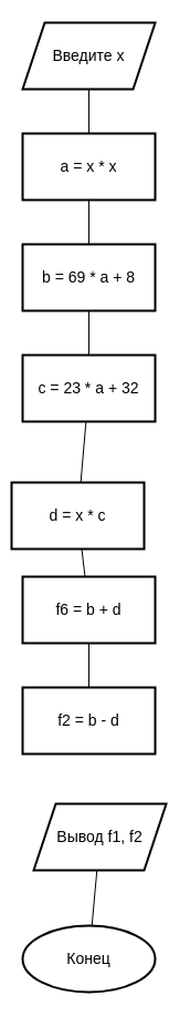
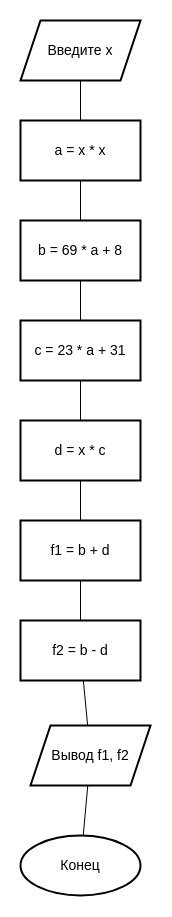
- <mxCell id="9" value="c = 23 * a + 32" style="whiteSpace=wrap;html=1;strokeWidth=2;fontSize=14;" parent="1" vertex="1"><mxGeometry x="20" y="320" width="120" height="60" as="geometry" /></mxCell>
+ <mxCell id="9" value="c = 23 * a + 31" style="whiteSpace=wrap;html=1;strokeWidth=2;fontSize=14;" parent="1" vertex="1"><mxGeometry x="20" y="320" width="120" height="60" as="geometry" /></mxCell>
- <mxCell id="11" value="d = x * c" style="whiteSpace=wrap;html=1;strokeWidth=2;fontSize=14;" parent="1" vertex="1"><mxGeometry x="10" y="435" width="120" height="60" as="geometry" /></mxCell>
+ <mxCell id="11" value="d = x * c" style="whiteSpace=wrap;html=1;strokeWidth=2;fontSize=14;" parent="1" vertex="1"><mxGeometry x="20" y="420" width="120" height="60" as="geometry" /></mxCell>
- <mxCell id="13" value="f6 = b + d" style="whiteSpace=wrap;html=1;strokeWidth=2;fontSize=14;" parent="1" vertex="1"><mxGeometry x="20" y="520" width="120" height="60" as="geometry" /></mxCell>
+ <mxCell id="13" value="f1 = b + d" style="whiteSpace=wrap;html=1;strokeWidth=2;fontSize=14;" parent="1" vertex="1"><mxGeometry x="20" y="520" width="120" height="60" as="geometry" /></mxCell>
+ <mxCell id="14" value="" style="edgeStyle=none;rounded=0;orthogonalLoop=1;jettySize=auto;html=1;endArrow=none;endFill=0;fontSize=14;" parent="1" source="15" target="17" edge="1"><mxGeometry relative="1" as="geometry" /></mxCell>
